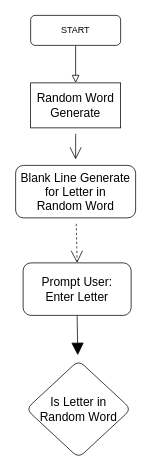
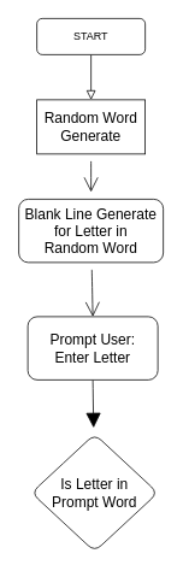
- <mxCell id="6" value="" style="edgeStyle=none;curved=1;rounded=0;orthogonalLoop=1;jettySize=auto;html=1;fontSize=12;endArrow=open;startSize=14;endSize=14;sourcePerimeterSpacing=8;targetPerimeterSpacing=8;entryX=0.5;entryY=0;entryDx=0;entryDy=0;dashed=1;" edge="1" parent="1" source="7" target="10"><mxGeometry relative="1" as="geometry"><mxPoint x="100" y="322" as="targetPoint" /></mxGeometry></mxCell>
+ <mxCell id="6" value="" style="edgeStyle=none;curved=1;rounded=0;orthogonalLoop=1;jettySize=auto;html=1;fontSize=12;endArrow=open;startSize=14;endSize=14;sourcePerimeterSpacing=8;targetPerimeterSpacing=8;entryX=0.5;entryY=0;entryDx=0;entryDy=0;" edge="1" parent="1" source="7" target="10"><mxGeometry relative="1" as="geometry"><mxPoint x="100" y="322" as="targetPoint" /></mxGeometry></mxCell>
- <mxCell id="9" value="Is Letter in&lt;br&gt;Random Word" style="rhombus;whiteSpace=wrap;html=1;fontSize=16;rounded=1;" vertex="1" parent="1"><mxGeometry x="34" y="480" width="140" height="130" as="geometry" /></mxCell>
+ <mxCell id="9" value="Is Letter in&lt;br&gt;Prompt Word" style="rhombus;whiteSpace=wrap;html=1;fontSize=16;rounded=1;" vertex="1" parent="1"><mxGeometry x="34" y="480" width="140" height="130" as="geometry" /></mxCell>
